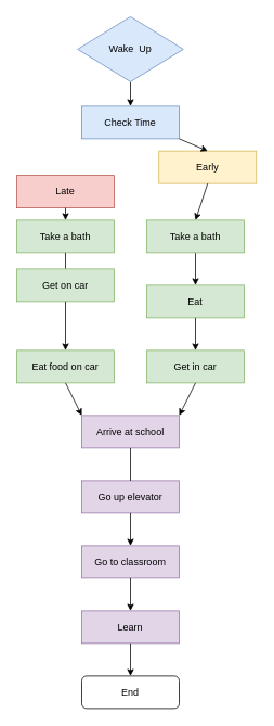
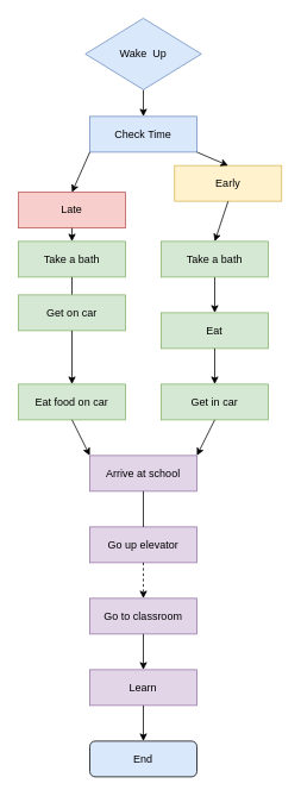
+ <mxCell id="27" value="" style="endArrow=classic;html=1;rounded=0;entryX=0.5;entryY=0;entryDx=0;entryDy=0;exitX=0;exitY=1;exitDx=0;exitDy=0;" edge="1" parent="1" source="23" target="24"><mxGeometry width="50" height="50" relative="1" as="geometry"><mxPoint x="50" y="170" as="sourcePoint" /><mxPoint x="100" y="120" as="targetPoint" /></mxGeometry></mxCell>
- <mxCell id="17" value="" style="endArrow=classic;html=1;rounded=0;exitX=0.5;exitY=1;exitDx=0;exitDy=0;entryX=0.5;entryY=0;entryDx=0;entryDy=0;" edge="1" parent="1" source="14" target="16"><mxGeometry width="50" height="50" relative="1" as="geometry"><mxPoint x="0" y="710" as="sourcePoint" /><mxPoint x="50" y="660" as="targetPoint" /></mxGeometry></mxCell>
+ <mxCell id="17" value="" style="endArrow=classic;html=1;rounded=0;exitX=0.5;exitY=1;exitDx=0;exitDy=0;entryX=0.5;entryY=0;entryDx=0;entryDy=0;dashed=1;" edge="1" parent="1" source="14" target="16"><mxGeometry width="50" height="50" relative="1" as="geometry"><mxPoint x="0" y="710" as="sourcePoint" /><mxPoint x="50" y="660" as="targetPoint" /></mxGeometry></mxCell>
- <mxCell id="31" value="End" style="rounded=1;whiteSpace=wrap;html=1;" vertex="1" parent="1"><mxGeometry x="100" y="830" width="120" height="40" as="geometry" /></mxCell>
+ <mxCell id="31" value="End" style="rounded=1;whiteSpace=wrap;html=1;fillColor=#dae8fc;" vertex="1" parent="1"><mxGeometry x="100" y="830" width="120" height="40" as="geometry" /></mxCell>
